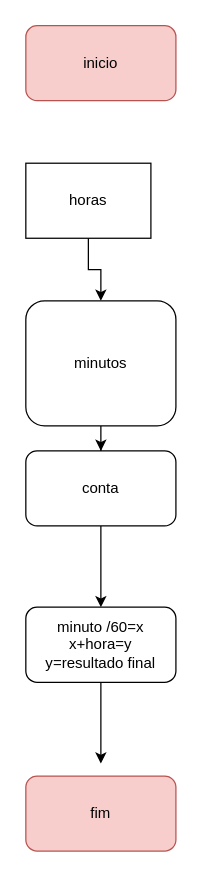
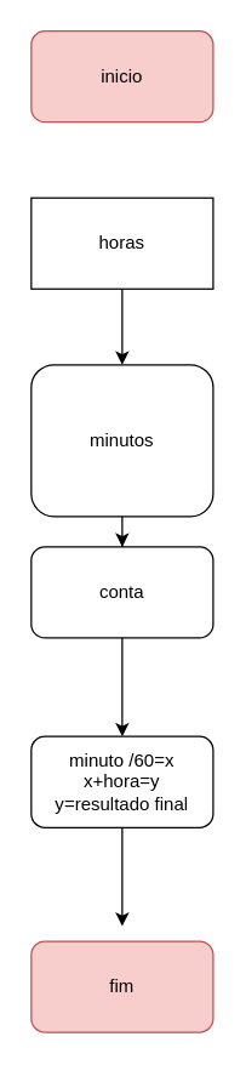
- <mxCell id="4" value="horas" style="rounded=0;whiteSpace=wrap;html=1;" vertex="1" parent="1"><mxGeometry x="20" y="130" width="100" height="60" as="geometry" /></mxCell>
+ <mxCell id="4" value="horas" style="rounded=0;whiteSpace=wrap;html=1;" vertex="1" parent="1"><mxGeometry x="20" y="130" width="120" height="60" as="geometry" /></mxCell>
